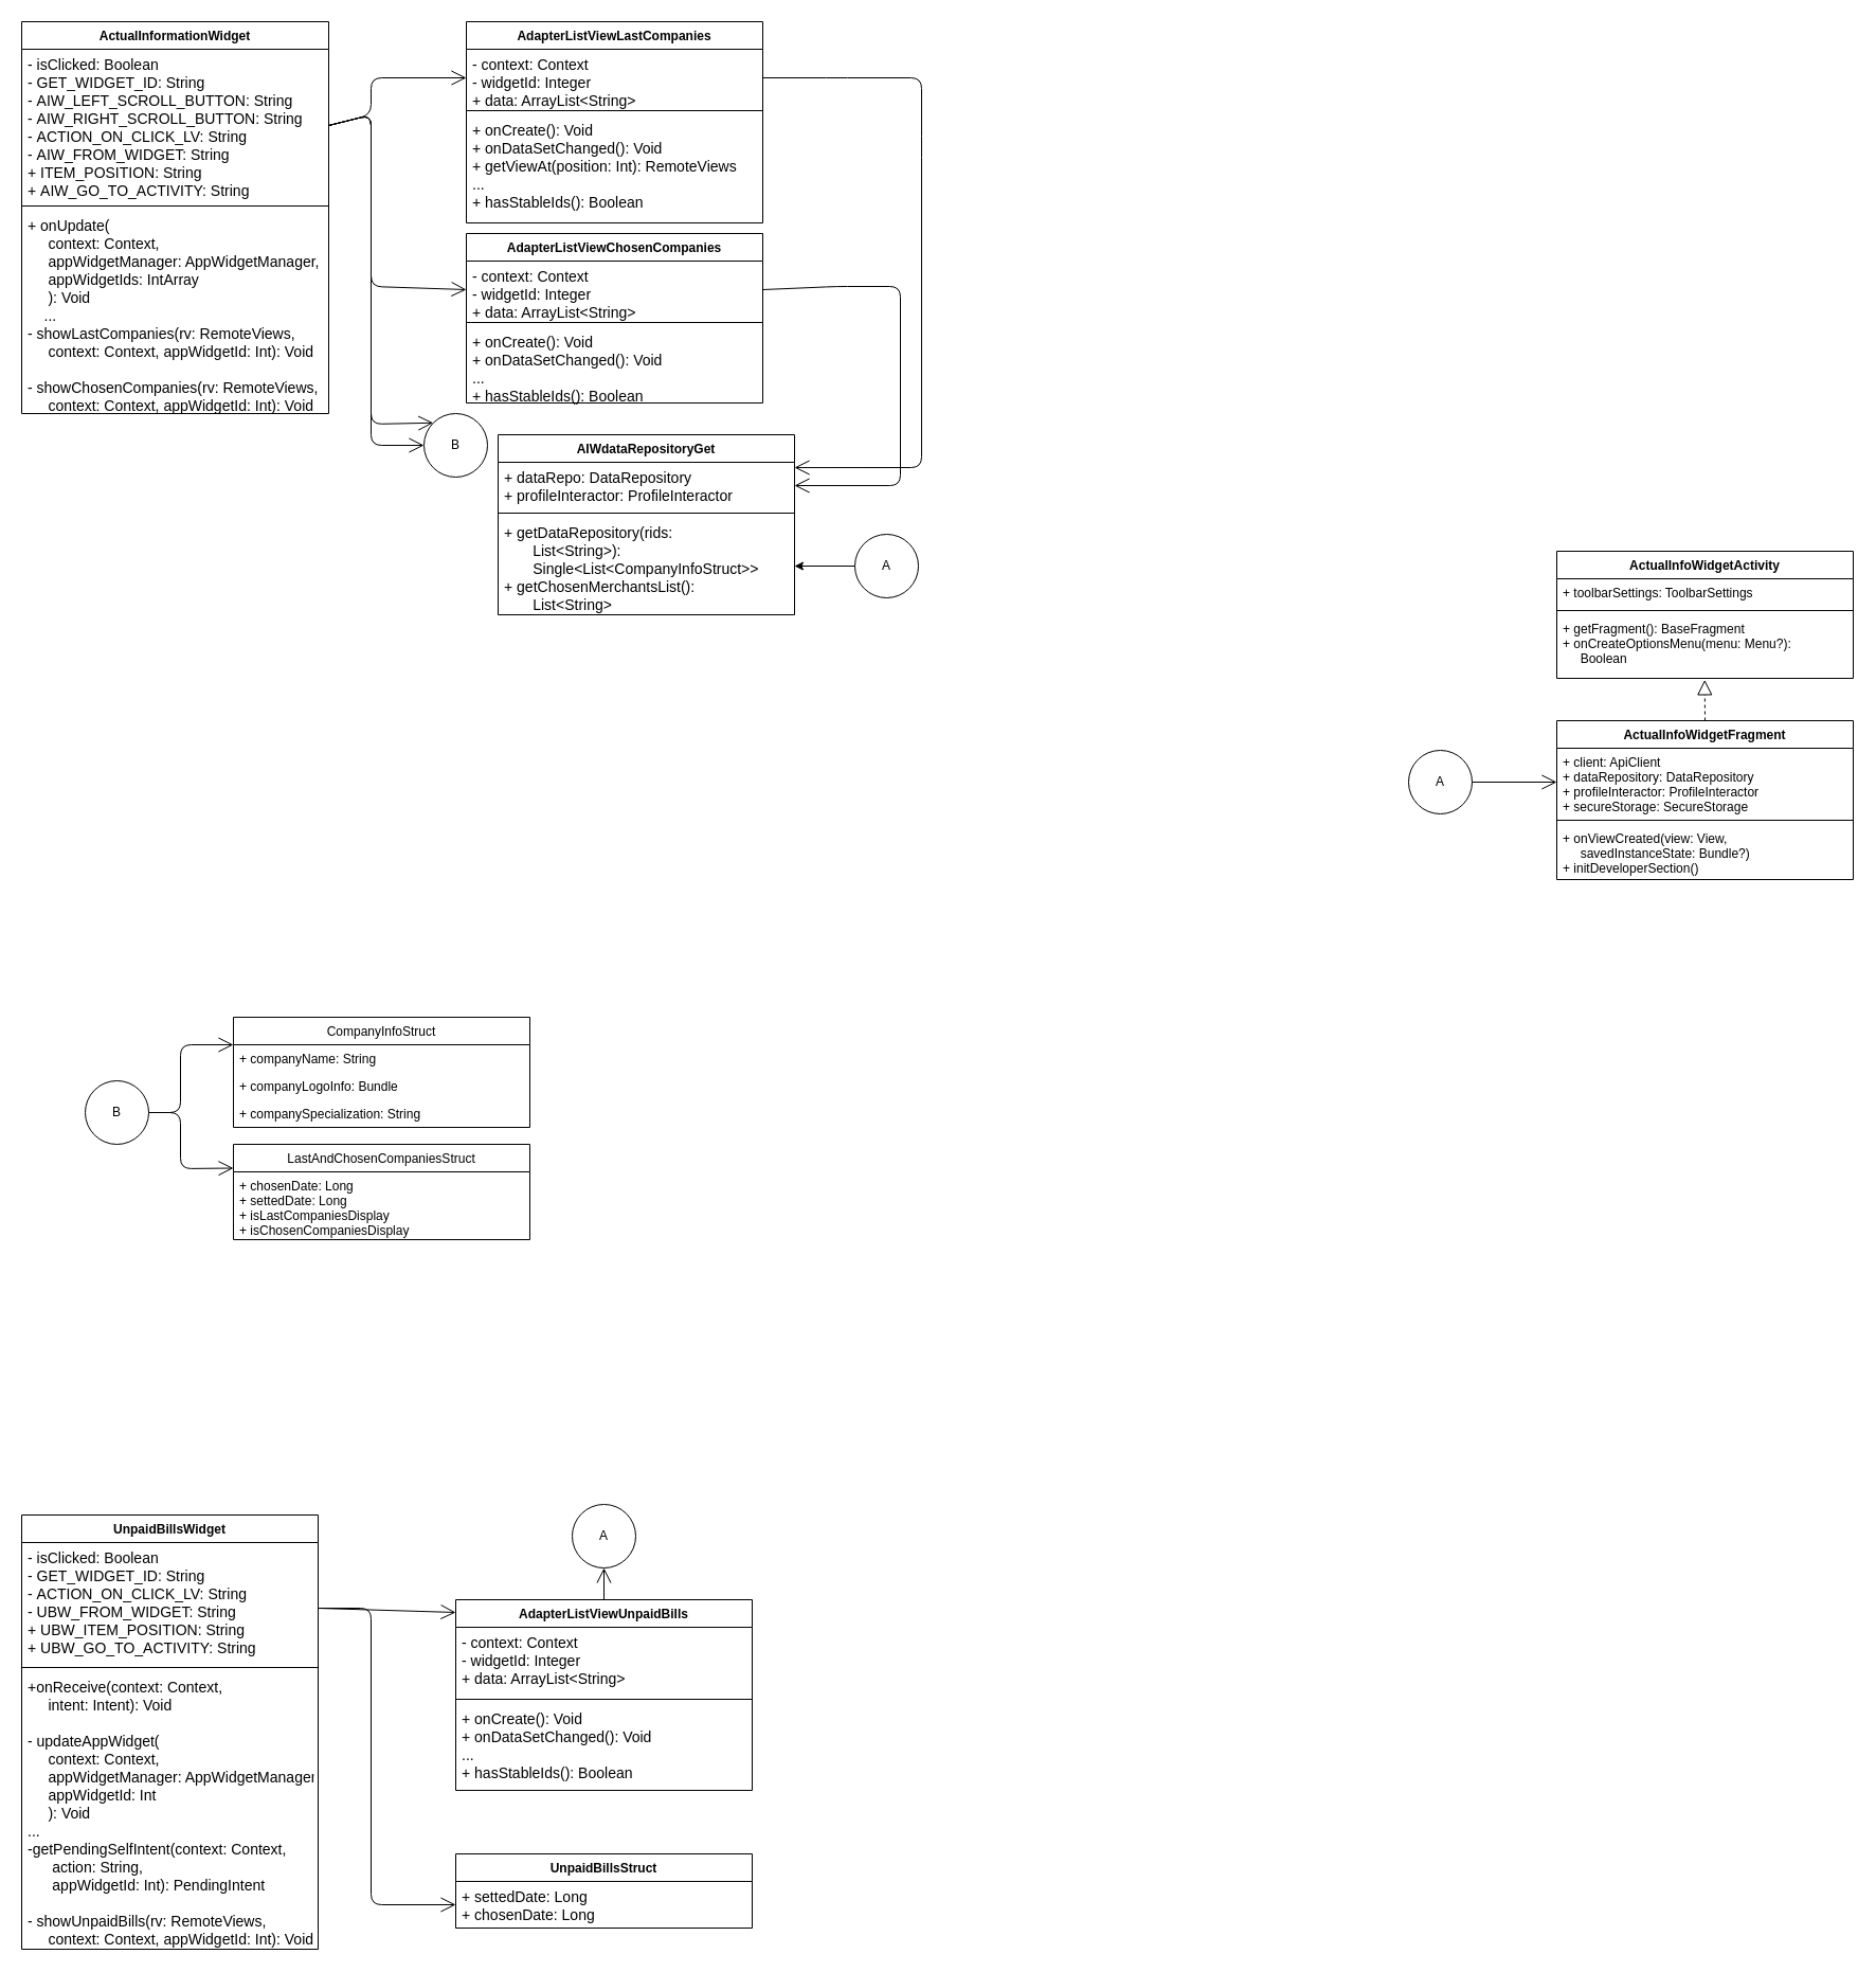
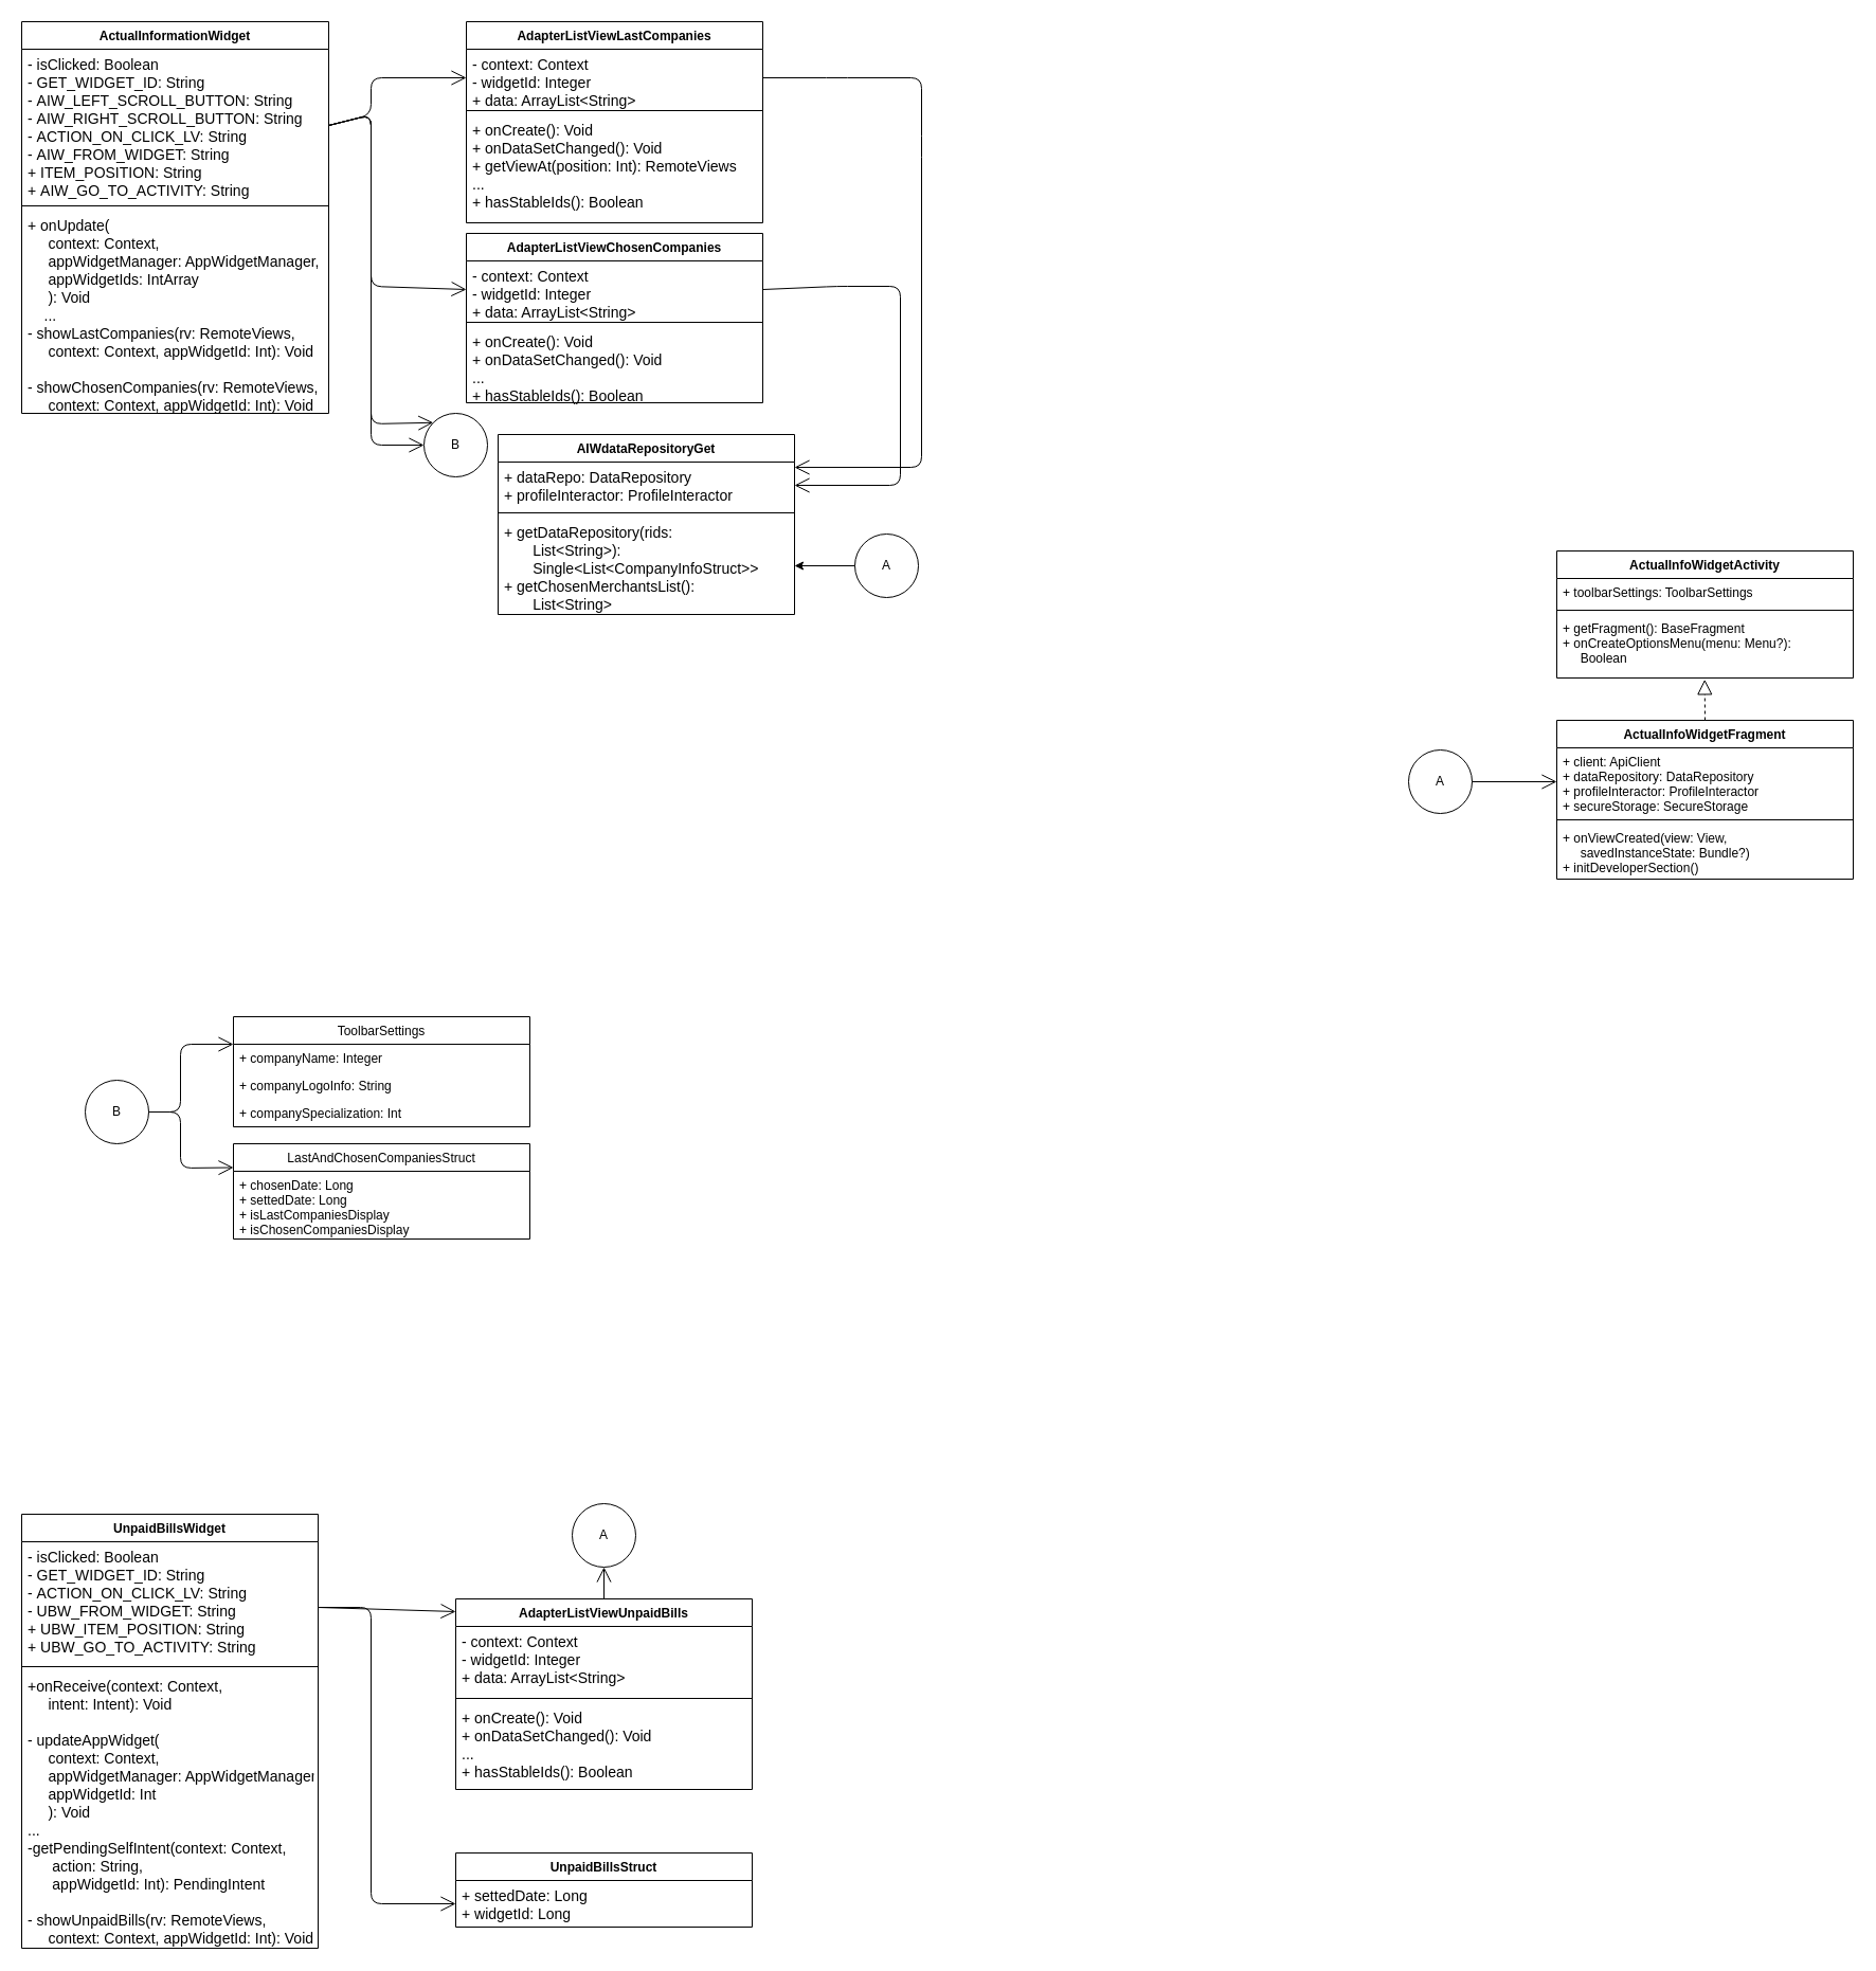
- <mxCell id="18" value="CompanyInfoStruct" style="swimlane;fontStyle=0;childLayout=stackLayout;horizontal=1;startSize=26;fillColor=none;horizontalStack=0;resizeParent=1;resizeParentMax=0;resizeLast=0;collapsible=1;marginBottom=0;" parent="1" vertex="1"><mxGeometry x="220" y="960" width="280" height="104" as="geometry" /></mxCell>
+ <mxCell id="18" value="ToolbarSettings" style="swimlane;fontStyle=0;childLayout=stackLayout;horizontal=1;startSize=26;fillColor=none;horizontalStack=0;resizeParent=1;resizeParentMax=0;resizeLast=0;collapsible=1;marginBottom=0;" parent="1" vertex="1"><mxGeometry x="220" y="960" width="280" height="104" as="geometry" /></mxCell>
- <mxCell id="19" value="+ companyName: String" style="text;strokeColor=none;fillColor=none;align=left;verticalAlign=top;spacingLeft=4;spacingRight=4;overflow=hidden;rotatable=0;points=[[0,0.5],[1,0.5]];portConstraint=eastwest;" parent="18" vertex="1"><mxGeometry y="26" width="280" height="26" as="geometry" /></mxCell>
+ <mxCell id="19" value="+ companyName: Integer" style="text;strokeColor=none;fillColor=none;align=left;verticalAlign=top;spacingLeft=4;spacingRight=4;overflow=hidden;rotatable=0;points=[[0,0.5],[1,0.5]];portConstraint=eastwest;" parent="18" vertex="1"><mxGeometry y="26" width="280" height="26" as="geometry" /></mxCell>
- <mxCell id="20" value="+ companyLogoInfo: Bundle" style="text;strokeColor=none;fillColor=none;align=left;verticalAlign=top;spacingLeft=4;spacingRight=4;overflow=hidden;rotatable=0;points=[[0,0.5],[1,0.5]];portConstraint=eastwest;" parent="18" vertex="1"><mxGeometry y="52" width="280" height="26" as="geometry" /></mxCell>
+ <mxCell id="20" value="+ companyLogoInfo: String" style="text;strokeColor=none;fillColor=none;align=left;verticalAlign=top;spacingLeft=4;spacingRight=4;overflow=hidden;rotatable=0;points=[[0,0.5],[1,0.5]];portConstraint=eastwest;" parent="18" vertex="1"><mxGeometry y="52" width="280" height="26" as="geometry" /></mxCell>
- <mxCell id="21" value="+ companySpecialization: String" style="text;strokeColor=none;fillColor=none;align=left;verticalAlign=top;spacingLeft=4;spacingRight=4;overflow=hidden;rotatable=0;points=[[0,0.5],[1,0.5]];portConstraint=eastwest;" parent="18" vertex="1"><mxGeometry y="78" width="280" height="26" as="geometry" /></mxCell>
+ <mxCell id="21" value="+ companySpecialization: Int" style="text;strokeColor=none;fillColor=none;align=left;verticalAlign=top;spacingLeft=4;spacingRight=4;overflow=hidden;rotatable=0;points=[[0,0.5],[1,0.5]];portConstraint=eastwest;" parent="18" vertex="1"><mxGeometry y="78" width="280" height="26" as="geometry" /></mxCell>
- <mxCell id="25" value="+ settedDate: Long&#10;+ chosenDate: Long" style="text;strokeColor=none;fillColor=none;align=left;verticalAlign=top;spacingLeft=4;spacingRight=4;overflow=hidden;rotatable=0;points=[[0,0.5],[1,0.5]];portConstraint=eastwest;fontSize=14;" parent="24" vertex="1"><mxGeometry y="26" width="280" height="44" as="geometry" /></mxCell>
+ <mxCell id="25" value="+ settedDate: Long&#10;+ widgetId: Long" style="text;strokeColor=none;fillColor=none;align=left;verticalAlign=top;spacingLeft=4;spacingRight=4;overflow=hidden;rotatable=0;points=[[0,0.5],[1,0.5]];portConstraint=eastwest;fontSize=14;" parent="24" vertex="1"><mxGeometry y="26" width="280" height="44" as="geometry" /></mxCell>
